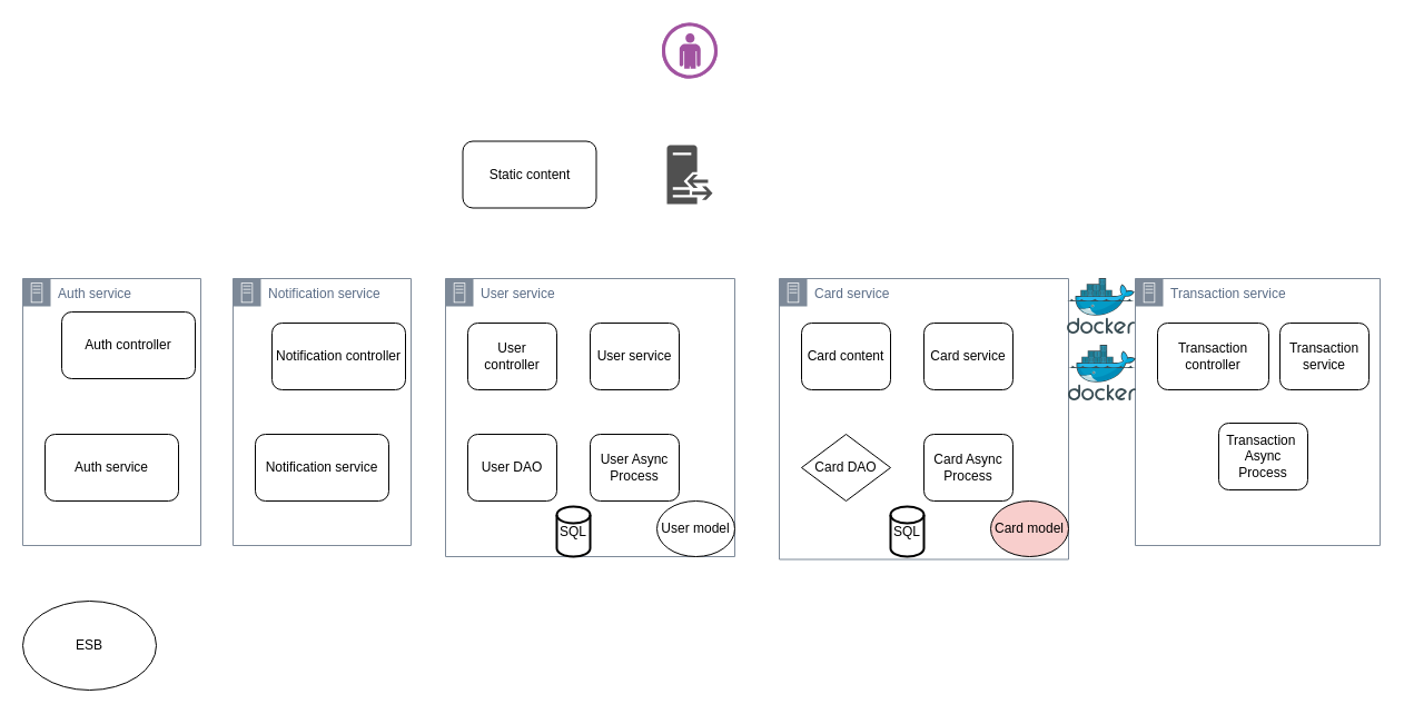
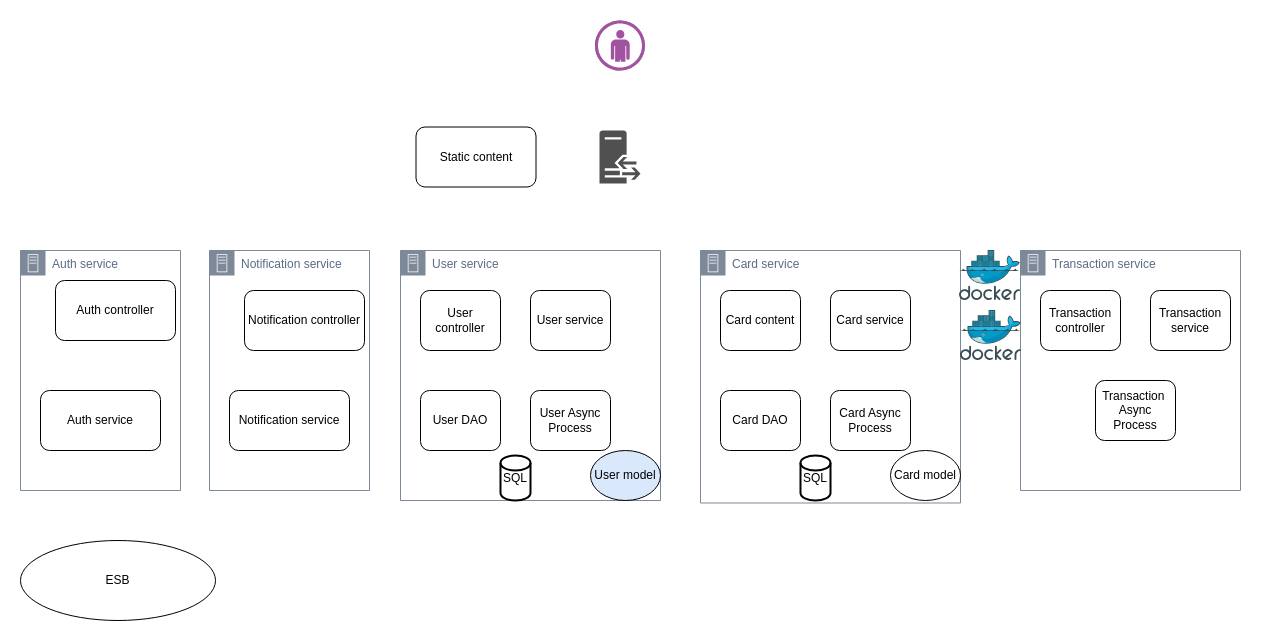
- <mxCell id="26" value="Transaction controller" style="rounded=1;whiteSpace=wrap;html=1;" vertex="1" parent="25"><mxGeometry x="20" y="40" width="100" height="60" as="geometry" /></mxCell>
+ <mxCell id="26" value="Transaction controller" style="rounded=1;whiteSpace=wrap;html=1;" vertex="1" parent="25"><mxGeometry x="20" y="40" width="80" height="60" as="geometry" /></mxCell>
- <mxCell id="23" value="Card DAO" style="rhombus;whiteSpace=wrap;html=1;" vertex="1" parent="17"><mxGeometry x="20" y="140" width="80" height="60" as="geometry" /></mxCell>
+ <mxCell id="23" value="Card DAO" style="rounded=1;whiteSpace=wrap;html=1;" vertex="1" parent="17"><mxGeometry x="20" y="140" width="80" height="60" as="geometry" /></mxCell>
- <mxCell id="15" value="User model" style="ellipse;whiteSpace=wrap;html=1;" vertex="1" parent="10"><mxGeometry x="190" y="200" width="70" height="50" as="geometry" /></mxCell>
+ <mxCell id="15" value="User model" style="ellipse;whiteSpace=wrap;html=1;fillColor=#dae8fc;" vertex="1" parent="10"><mxGeometry x="190" y="200" width="70" height="50" as="geometry" /></mxCell>
- <mxCell id="22" value="Card model" style="ellipse;whiteSpace=wrap;html=1;fillColor=#f8cecc;" vertex="1" parent="17"><mxGeometry x="190" y="200" width="70" height="50" as="geometry" /></mxCell>
+ <mxCell id="22" value="Card model" style="ellipse;whiteSpace=wrap;html=1;" vertex="1" parent="17"><mxGeometry x="190" y="200" width="70" height="50" as="geometry" /></mxCell>
- <mxCell id="31" value="ESB" style="ellipse;whiteSpace=wrap;html=1;fillColor=default;" vertex="1" parent="1"><mxGeometry x="20" y="540" width="120" height="80" as="geometry" /></mxCell>
+ <mxCell id="31" value="ESB" style="ellipse;whiteSpace=wrap;html=1;fillColor=default;" vertex="1" parent="1"><mxGeometry x="20" y="540" width="195" height="80" as="geometry" /></mxCell>
